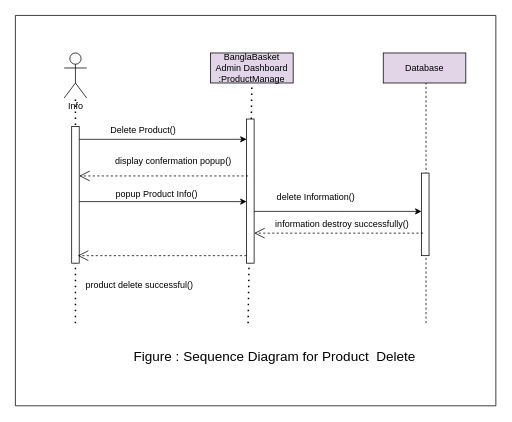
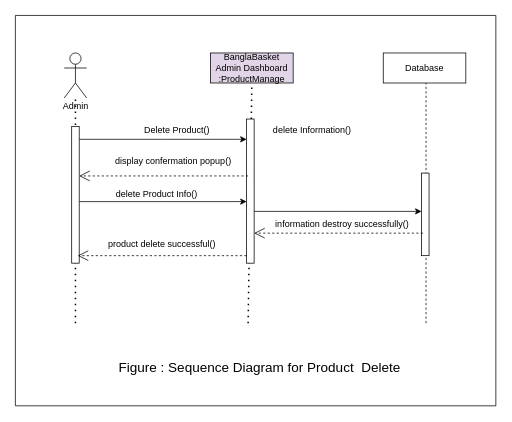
- <mxCell id="4" value="Database" style="html=1;whiteSpace=wrap;fillColor=#e1d5e7;" parent="1" vertex="1"><mxGeometry x="510" y="70" width="110" height="40" as="geometry" /></mxCell>
+ <mxCell id="4" value="Database" style="html=1;whiteSpace=wrap;" parent="1" vertex="1"><mxGeometry x="510" y="70" width="110" height="40" as="geometry" /></mxCell>
- <mxCell id="2" value="Info" style="text;html=1;align=center;verticalAlign=middle;resizable=0;points=[];autosize=1;strokeColor=none;fillColor=none;" parent="1" vertex="1"><mxGeometry x="70" y="126" width="60" height="30" as="geometry" /></mxCell>
+ <mxCell id="2" value="Admin" style="text;html=1;align=center;verticalAlign=middle;resizable=0;points=[];autosize=1;strokeColor=none;fillColor=none;" parent="1" vertex="1"><mxGeometry x="70" y="126" width="60" height="30" as="geometry" /></mxCell>
- <mxCell id="15" value="Delete Product()" style="text;html=1;align=center;verticalAlign=middle;resizable=0;points=[];autosize=1;strokeColor=none;fillColor=none;" parent="1" vertex="1"><mxGeometry x="135" y="158" width="110" height="30" as="geometry" /></mxCell>
+ <mxCell id="15" value="Delete Product()" style="text;html=1;align=center;verticalAlign=middle;resizable=0;points=[];autosize=1;strokeColor=none;fillColor=none;" parent="1" vertex="1"><mxGeometry x="180" y="158" width="110" height="30" as="geometry" /></mxCell>
- <mxCell id="18" value="popup Product Info()" style="text;html=1;align=center;verticalAlign=middle;resizable=0;points=[];autosize=1;strokeColor=none;fillColor=none;" parent="1" vertex="1"><mxGeometry x="143" y="244" width="130" height="30" as="geometry" /></mxCell>
+ <mxCell id="18" value="delete Product Info()" style="text;html=1;align=center;verticalAlign=middle;resizable=0;points=[];autosize=1;strokeColor=none;fillColor=none;" parent="1" vertex="1"><mxGeometry x="143" y="244" width="130" height="30" as="geometry" /></mxCell>
- <mxCell id="20" value="delete Information()" style="text;html=1;align=center;verticalAlign=middle;resizable=0;points=[];autosize=1;strokeColor=none;fillColor=none;" parent="1" vertex="1"><mxGeometry x="355" y="248" width="130" height="30" as="geometry" /></mxCell>
+ <mxCell id="20" value="delete Information()" style="text;html=1;align=center;verticalAlign=middle;resizable=0;points=[];autosize=1;strokeColor=none;fillColor=none;" parent="1" vertex="1"><mxGeometry x="350" y="158" width="130" height="30" as="geometry" /></mxCell>
- <mxCell id="24" value="product delete successful()" style="text;html=1;align=center;verticalAlign=middle;resizable=0;points=[];autosize=1;strokeColor=none;fillColor=none;" parent="1" vertex="1"><mxGeometry x="100" y="365" width="170" height="30" as="geometry" /></mxCell>
+ <mxCell id="24" value="product delete successful()" style="text;html=1;align=center;verticalAlign=middle;resizable=0;points=[];autosize=1;strokeColor=none;fillColor=none;" parent="1" vertex="1"><mxGeometry x="130" y="310" width="170" height="30" as="geometry" /></mxCell>
- <mxCell id="6" value="&lt;font style=&quot;font-size: 18px;&quot;&gt;Figure : Sequence Diagram for Product&amp;nbsp; Delete&lt;/font&gt;" style="text;html=1;align=center;verticalAlign=middle;resizable=0;points=[];autosize=1;strokeColor=none;fillColor=none;" parent="1" vertex="1"><mxGeometry x="165" y="455" width="400" height="40" as="geometry" /></mxCell>
+ <mxCell id="6" value="&lt;font style=&quot;font-size: 18px;&quot;&gt;Figure : Sequence Diagram for Product&amp;nbsp; Delete&lt;/font&gt;" style="text;html=1;align=center;verticalAlign=middle;resizable=0;points=[];autosize=1;strokeColor=none;fillColor=none;" parent="1" vertex="1"><mxGeometry x="145" y="470" width="400" height="40" as="geometry" /></mxCell>
